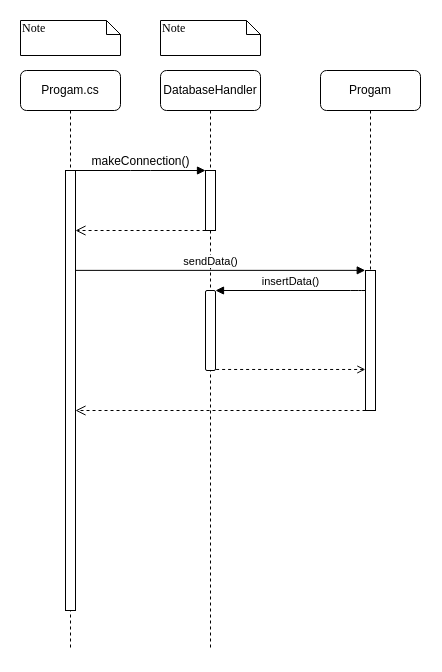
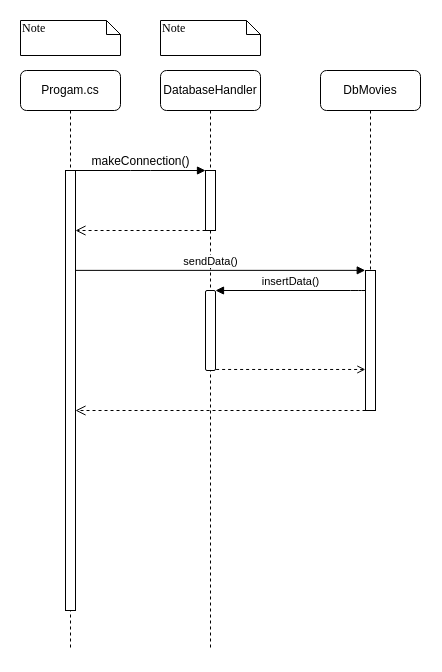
- <mxCell id="13" value="Progam" style="shape=umlLifeline;perimeter=lifelinePerimeter;whiteSpace=wrap;html=1;container=1;collapsible=0;recursiveResize=0;outlineConnect=0;rounded=1;" vertex="1" parent="1"><mxGeometry x="320" y="70" width="100" height="340" as="geometry" /></mxCell>
+ <mxCell id="13" value="DbMovies" style="shape=umlLifeline;perimeter=lifelinePerimeter;whiteSpace=wrap;html=1;container=1;collapsible=0;recursiveResize=0;outlineConnect=0;rounded=1;" vertex="1" parent="1"><mxGeometry x="320" y="70" width="100" height="340" as="geometry" /></mxCell>
